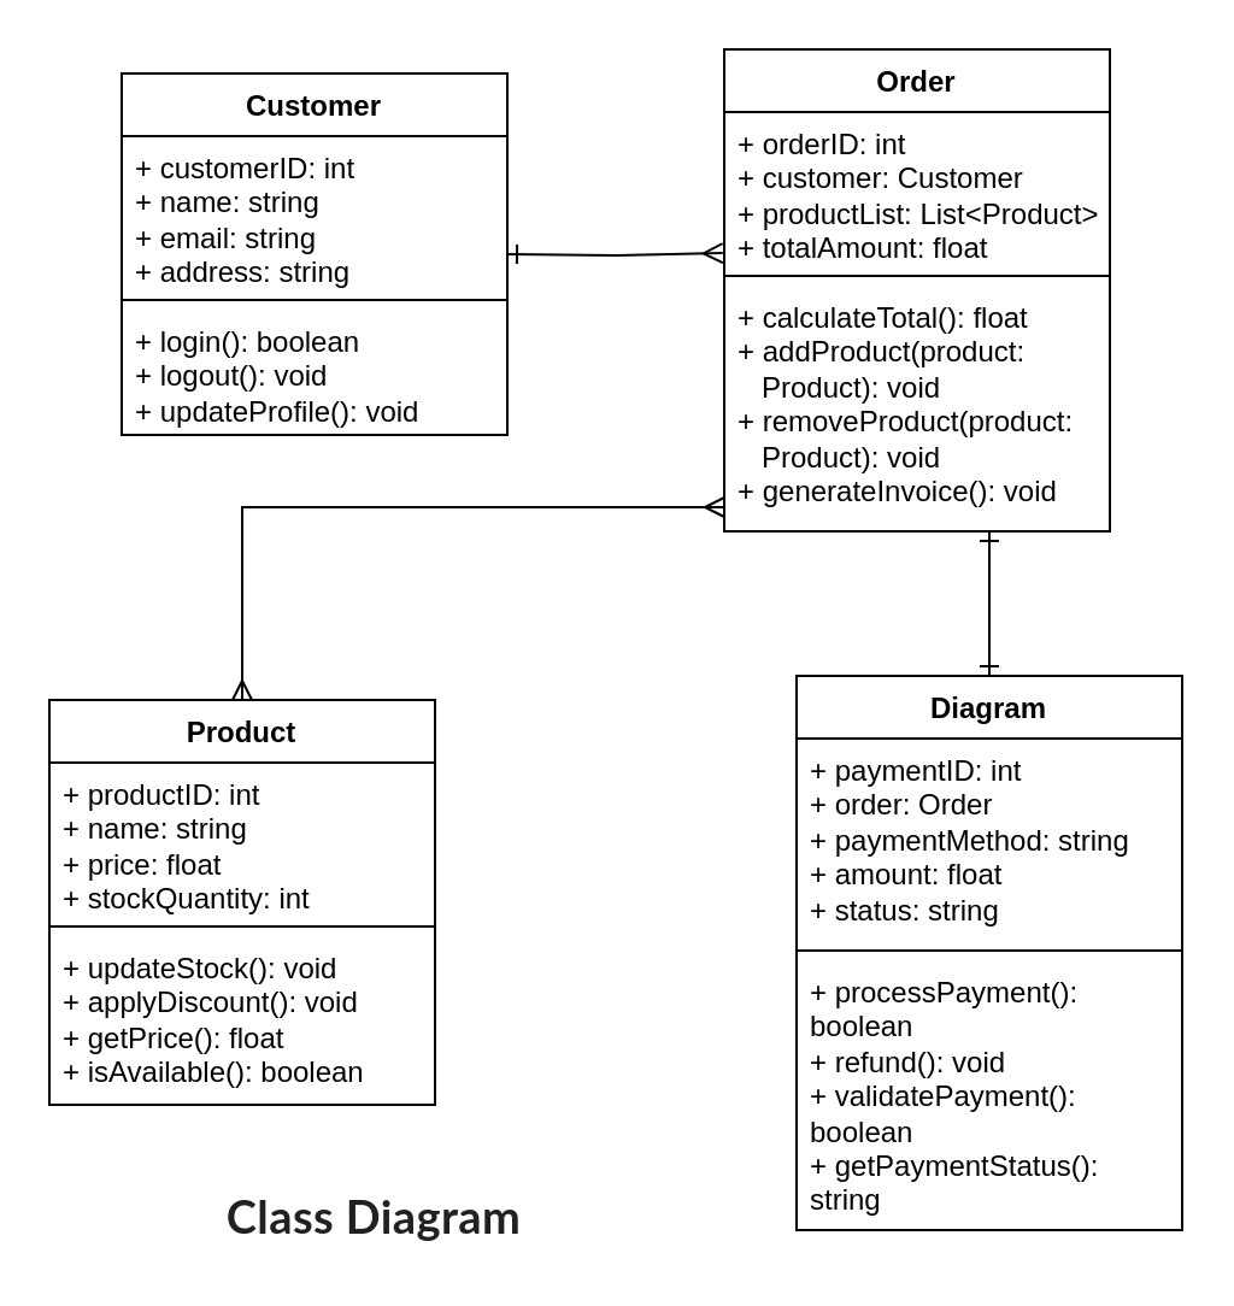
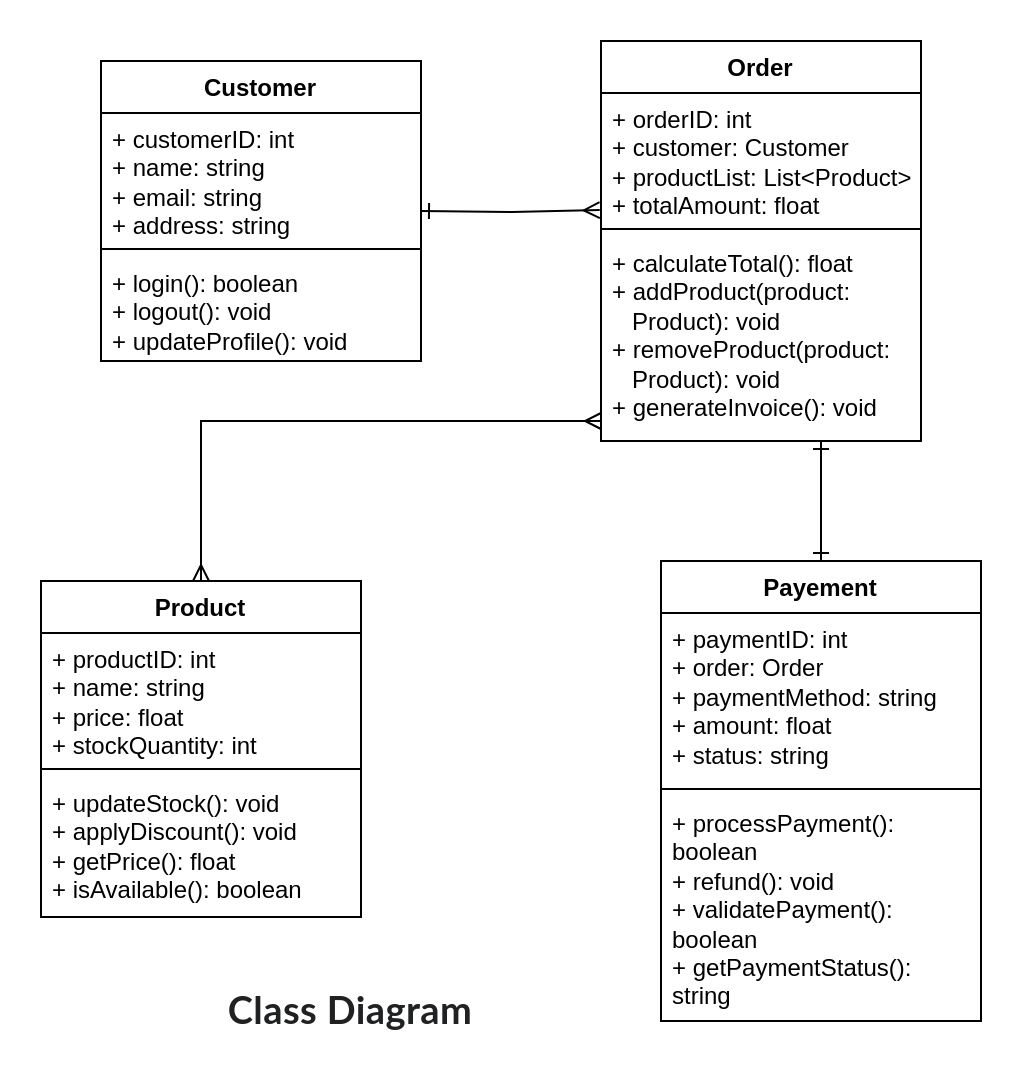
- <mxCell id="15" value="Diagram" style="swimlane;fontStyle=1;align=center;verticalAlign=top;childLayout=stackLayout;horizontal=1;startSize=26;horizontalStack=0;resizeParent=1;resizeParentMax=0;resizeLast=0;collapsible=1;marginBottom=0;whiteSpace=wrap;html=1;" vertex="1" parent="1"><mxGeometry x="330" y="280" width="160" height="230" as="geometry" /></mxCell>
+ <mxCell id="15" value="Payement" style="swimlane;fontStyle=1;align=center;verticalAlign=top;childLayout=stackLayout;horizontal=1;startSize=26;horizontalStack=0;resizeParent=1;resizeParentMax=0;resizeLast=0;collapsible=1;marginBottom=0;whiteSpace=wrap;html=1;" vertex="1" parent="1"><mxGeometry x="330" y="280" width="160" height="230" as="geometry" /></mxCell>
- <mxCell id="21" value="&lt;strong style=&quot;color: rgb(32, 33, 34); font-family: Lato, &amp;quot;Lucida Sans Unicode&amp;quot;, &amp;quot;Lucida Grande&amp;quot;, sans-serif; font-size: 19px; letter-spacing: 0.2px; text-align: left; background-color: rgb(255, 255, 255);&quot;&gt;Class Diagram&lt;/strong&gt;" style="text;html=1;align=center;verticalAlign=middle;whiteSpace=wrap;rounded=0;" vertex="1" parent="1"><mxGeometry x="70" y="490" width="170" height="30" as="geometry" /></mxCell>
+ <mxCell id="21" value="&lt;strong style=&quot;color: rgb(32, 33, 34); font-family: Lato, &amp;quot;Lucida Sans Unicode&amp;quot;, &amp;quot;Lucida Grande&amp;quot;, sans-serif; font-size: 19px; letter-spacing: 0.2px; text-align: left; background-color: rgb(255, 255, 255);&quot;&gt;Class Diagram&lt;/strong&gt;" style="text;html=1;align=center;verticalAlign=middle;whiteSpace=wrap;rounded=0;" vertex="1" parent="1"><mxGeometry x="90" y="490" width="170" height="30" as="geometry" /></mxCell>
